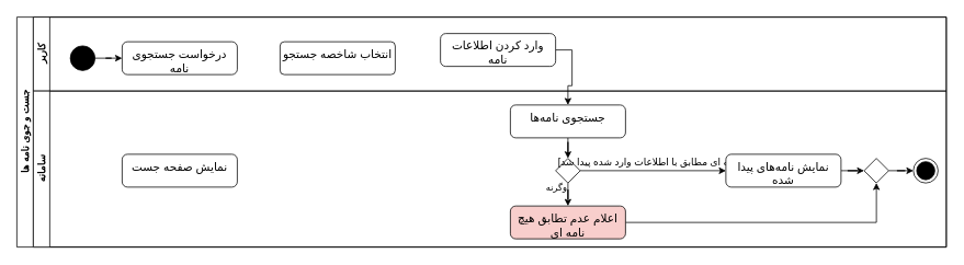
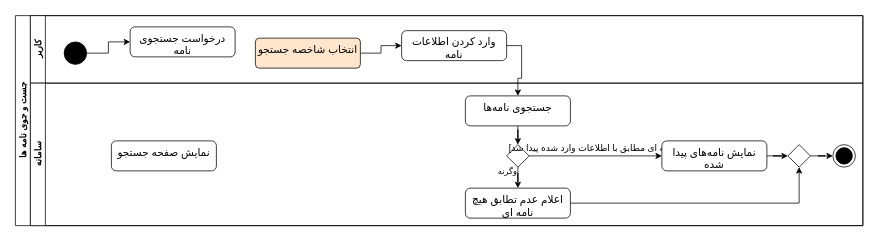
+ <mxCell id="9" style="edgeStyle=orthogonalEdgeStyle;rounded=0;orthogonalLoop=1;jettySize=auto;html=1;exitX=1;exitY=0.5;exitDx=0;exitDy=0;entryX=0;entryY=0.5;entryDx=0;entryDy=0;" edge="1" parent="4" source="10" target="8"><mxGeometry relative="1" as="geometry" /></mxCell>
- <mxCell id="7" value="&lt;font style=&quot;font-size: 14px;&quot;&gt;درخواست جستجوی نامه&lt;/font&gt;" style="html=1;align=center;verticalAlign=top;rounded=1;absoluteArcSize=1;arcSize=13;dashed=0;whiteSpace=wrap;" vertex="1" parent="4"><mxGeometry x="108" y="30" width="140" height="40" as="geometry" /></mxCell>
+ <mxCell id="7" value="&lt;font style=&quot;font-size: 14px;&quot;&gt;درخواست جستجوی نامه&lt;/font&gt;" style="html=1;align=center;verticalAlign=top;rounded=1;absoluteArcSize=1;arcSize=13;dashed=0;whiteSpace=wrap;" vertex="1" parent="4"><mxGeometry x="133" y="15" width="140" height="40" as="geometry" /></mxCell>
- <mxCell id="10" value="&lt;font style=&quot;font-size: 14px;&quot;&gt;انتخاب شاخصه جستجو&lt;/font&gt;" style="whiteSpace=wrap;html=1;verticalAlign=top;rounded=1;arcSize=13;dashed=0;" vertex="1" parent="4"><mxGeometry x="300" y="30" width="140" height="40" as="geometry" /></mxCell>
+ <mxCell id="10" value="&lt;font style=&quot;font-size: 14px;&quot;&gt;انتخاب شاخصه جستجو&lt;/font&gt;" style="whiteSpace=wrap;html=1;verticalAlign=top;rounded=1;arcSize=13;dashed=0;fillColor=#ffe6cc;" vertex="1" parent="4"><mxGeometry x="300" y="30" width="140" height="40" as="geometry" /></mxCell>
- <mxCell id="12" value="&lt;font style=&quot;font-size: 14px;&quot;&gt;نمایش صفحه جست&lt;/font&gt;" style="html=1;align=center;verticalAlign=top;rounded=1;absoluteArcSize=1;arcSize=13;dashed=0;whiteSpace=wrap;" vertex="1" parent="11"><mxGeometry x="108" y="77" width="140" height="40" as="geometry" /></mxCell>
+ <mxCell id="12" value="&lt;font style=&quot;font-size: 14px;&quot;&gt;نمایش صفحه جستجو&lt;/font&gt;" style="html=1;align=center;verticalAlign=top;rounded=1;absoluteArcSize=1;arcSize=13;dashed=0;whiteSpace=wrap;" vertex="1" parent="11"><mxGeometry x="108" y="77" width="140" height="40" as="geometry" /></mxCell>
- <mxCell id="17" value="&lt;font style=&quot;font-size: 14px;&quot;&gt;اعلام عدم تطابق هیچ نامه ای&lt;/font&gt;" style="html=1;align=center;verticalAlign=top;rounded=1;absoluteArcSize=1;arcSize=13;dashed=0;whiteSpace=wrap;fillColor=#f8cecc;" vertex="1" parent="11"><mxGeometry x="580" y="140" width="140" height="40" as="geometry" /></mxCell>
+ <mxCell id="17" value="&lt;font style=&quot;font-size: 14px;&quot;&gt;اعلام عدم تطابق هیچ نامه ای&lt;/font&gt;" style="html=1;align=center;verticalAlign=top;rounded=1;absoluteArcSize=1;arcSize=13;dashed=0;whiteSpace=wrap;" vertex="1" parent="11"><mxGeometry x="580" y="140" width="140" height="40" as="geometry" /></mxCell>
